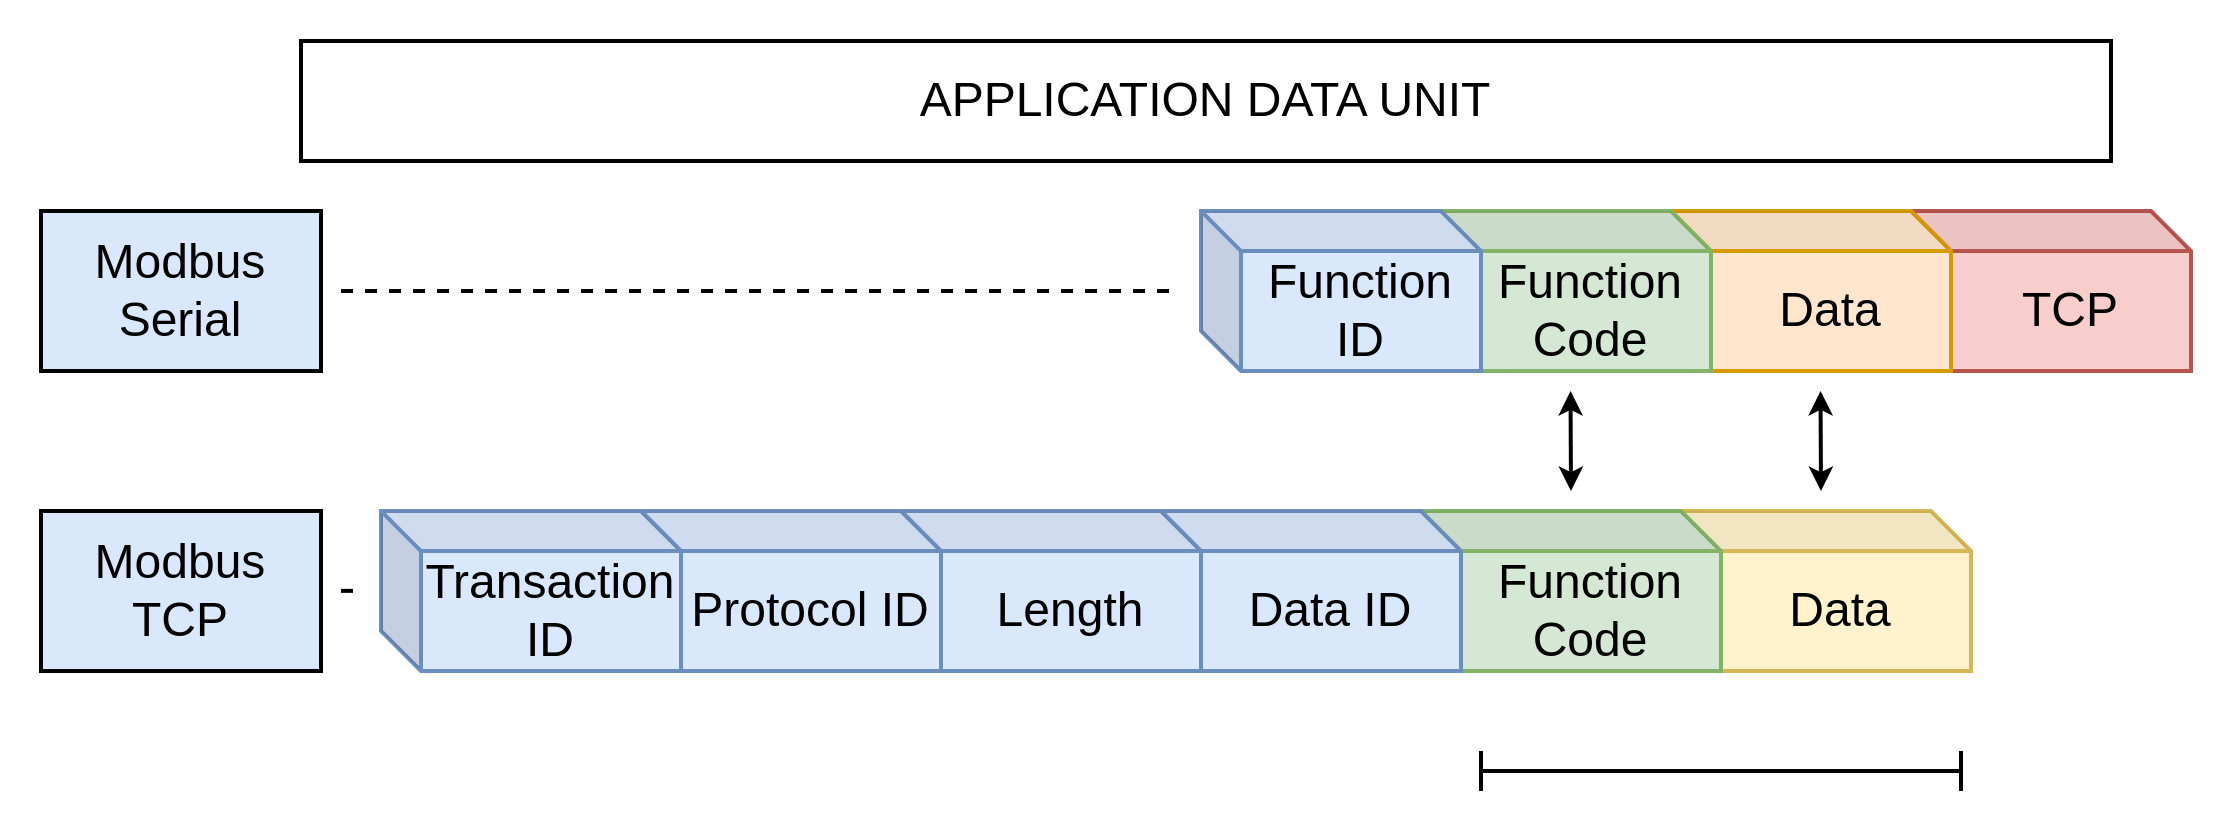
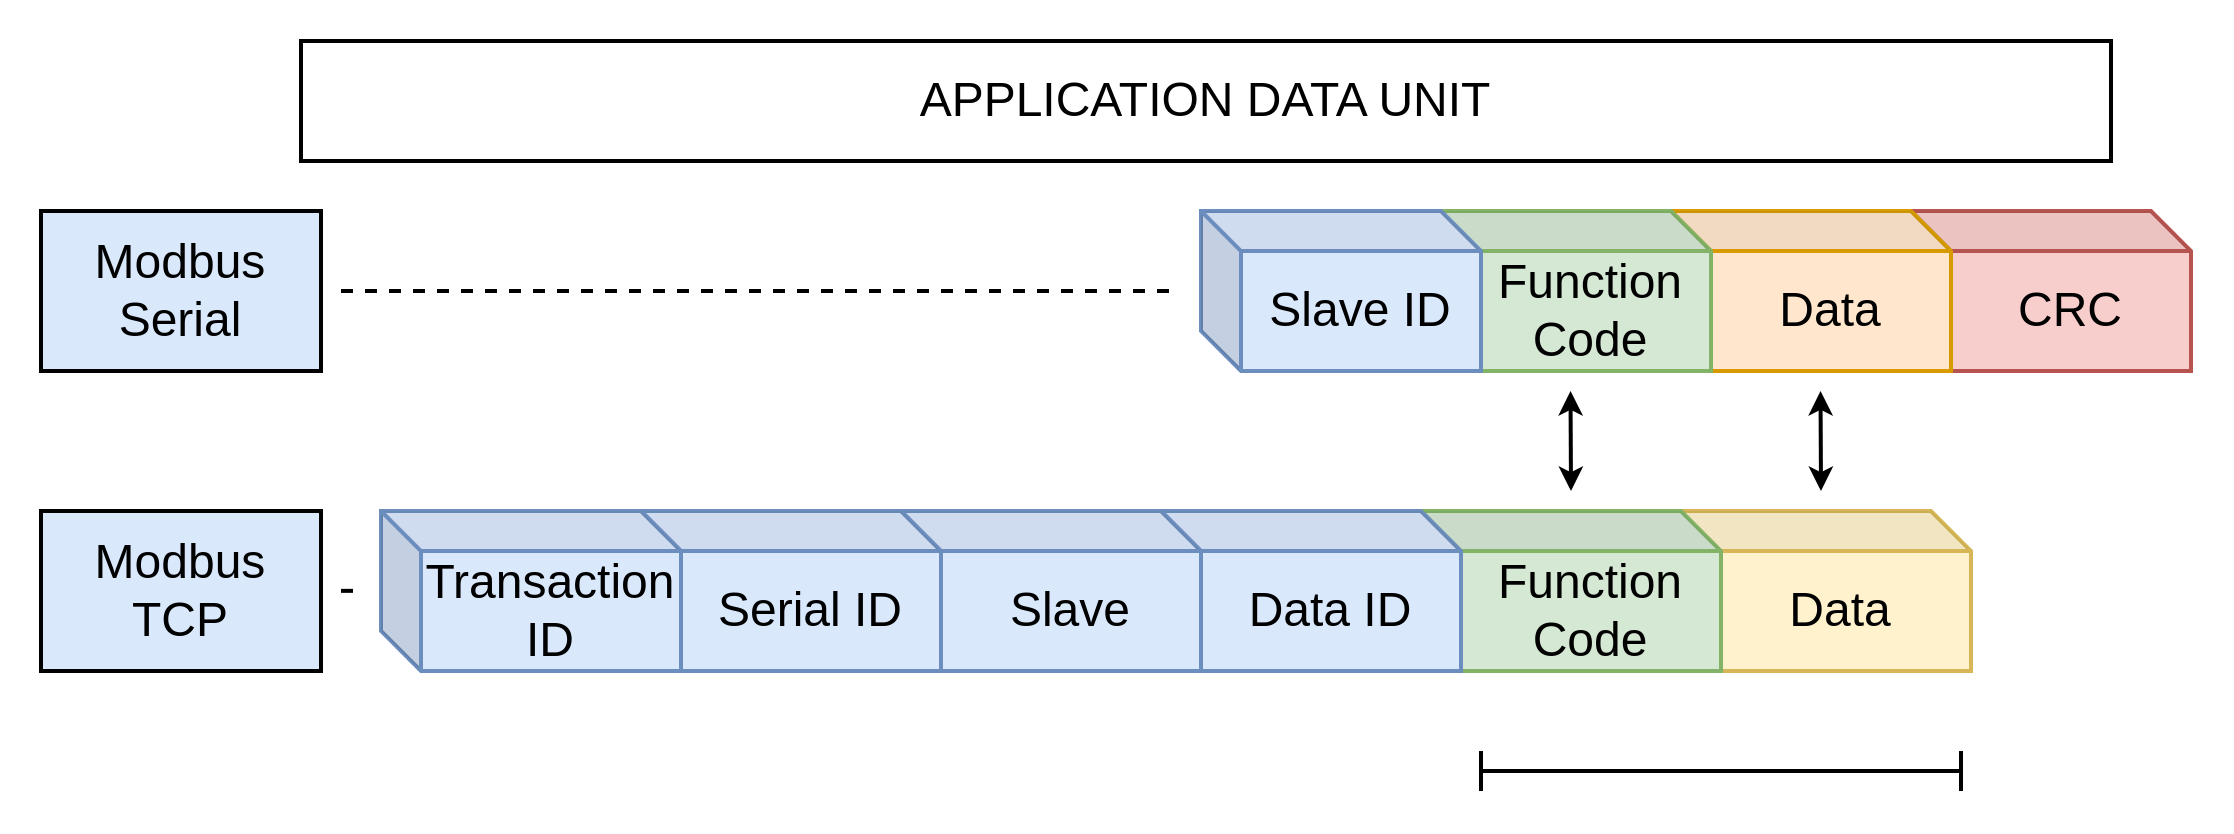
- <mxCell id="9" value="&lt;font style=&quot;font-size: 24px&quot;&gt;Function ID&lt;/font&gt;" style="shape=cube;whiteSpace=wrap;html=1;boundedLbl=1;backgroundOutline=1;darkOpacity=0.05;darkOpacity2=0.1;fillColor=#dae8fc;strokeColor=#6c8ebf;strokeWidth=2;" vertex="1" parent="1"><mxGeometry x="600" y="105" width="140" height="80" as="geometry" /></mxCell>
+ <mxCell id="9" value="&lt;font style=&quot;font-size: 24px&quot;&gt;Slave ID&lt;/font&gt;" style="shape=cube;whiteSpace=wrap;html=1;boundedLbl=1;backgroundOutline=1;darkOpacity=0.05;darkOpacity2=0.1;fillColor=#dae8fc;strokeColor=#6c8ebf;strokeWidth=2;" vertex="1" parent="1"><mxGeometry x="600" y="105" width="140" height="80" as="geometry" /></mxCell>
- <mxCell id="2" value="&lt;font style=&quot;font-size: 24px&quot;&gt;TCP&lt;/font&gt;" style="shape=cube;whiteSpace=wrap;html=1;boundedLbl=1;backgroundOutline=1;darkOpacity=0.05;darkOpacity2=0.1;fillColor=#f8cecc;strokeColor=#b85450;strokeWidth=2;" parent="1" vertex="1"><mxGeometry x="955" y="105" width="140" height="80" as="geometry" /></mxCell>
+ <mxCell id="2" value="&lt;font style=&quot;font-size: 24px&quot;&gt;CRC&lt;/font&gt;" style="shape=cube;whiteSpace=wrap;html=1;boundedLbl=1;backgroundOutline=1;darkOpacity=0.05;darkOpacity2=0.1;fillColor=#f8cecc;strokeColor=#b85450;strokeWidth=2;" parent="1" vertex="1"><mxGeometry x="955" y="105" width="140" height="80" as="geometry" /></mxCell>
- <mxCell id="14" value="&lt;font style=&quot;font-size: 24px&quot;&gt;Protocol ID&lt;/font&gt;" style="shape=cube;whiteSpace=wrap;html=1;boundedLbl=1;backgroundOutline=1;darkOpacity=0.05;darkOpacity2=0.1;fillColor=#dae8fc;strokeColor=#6c8ebf;strokeWidth=2;" vertex="1" parent="1"><mxGeometry x="320" y="255" width="150" height="80" as="geometry" /></mxCell>
+ <mxCell id="14" value="&lt;font style=&quot;font-size: 24px&quot;&gt;Serial ID&lt;/font&gt;" style="shape=cube;whiteSpace=wrap;html=1;boundedLbl=1;backgroundOutline=1;darkOpacity=0.05;darkOpacity2=0.1;fillColor=#dae8fc;strokeColor=#6c8ebf;strokeWidth=2;" vertex="1" parent="1"><mxGeometry x="320" y="255" width="150" height="80" as="geometry" /></mxCell>
- <mxCell id="13" value="&lt;div&gt;&lt;font style=&quot;font-size: 24px&quot;&gt;Length&lt;/font&gt;&lt;/div&gt;" style="shape=cube;whiteSpace=wrap;html=1;boundedLbl=1;backgroundOutline=1;darkOpacity=0.05;darkOpacity2=0.1;fillColor=#dae8fc;strokeColor=#6c8ebf;strokeWidth=2;" vertex="1" parent="1"><mxGeometry x="450" y="255" width="150" height="80" as="geometry" /></mxCell>
+ <mxCell id="13" value="&lt;div&gt;&lt;font style=&quot;font-size: 24px&quot;&gt;Slave&lt;/font&gt;&lt;/div&gt;" style="shape=cube;whiteSpace=wrap;html=1;boundedLbl=1;backgroundOutline=1;darkOpacity=0.05;darkOpacity2=0.1;fillColor=#dae8fc;strokeColor=#6c8ebf;strokeWidth=2;" vertex="1" parent="1"><mxGeometry x="450" y="255" width="150" height="80" as="geometry" /></mxCell>
